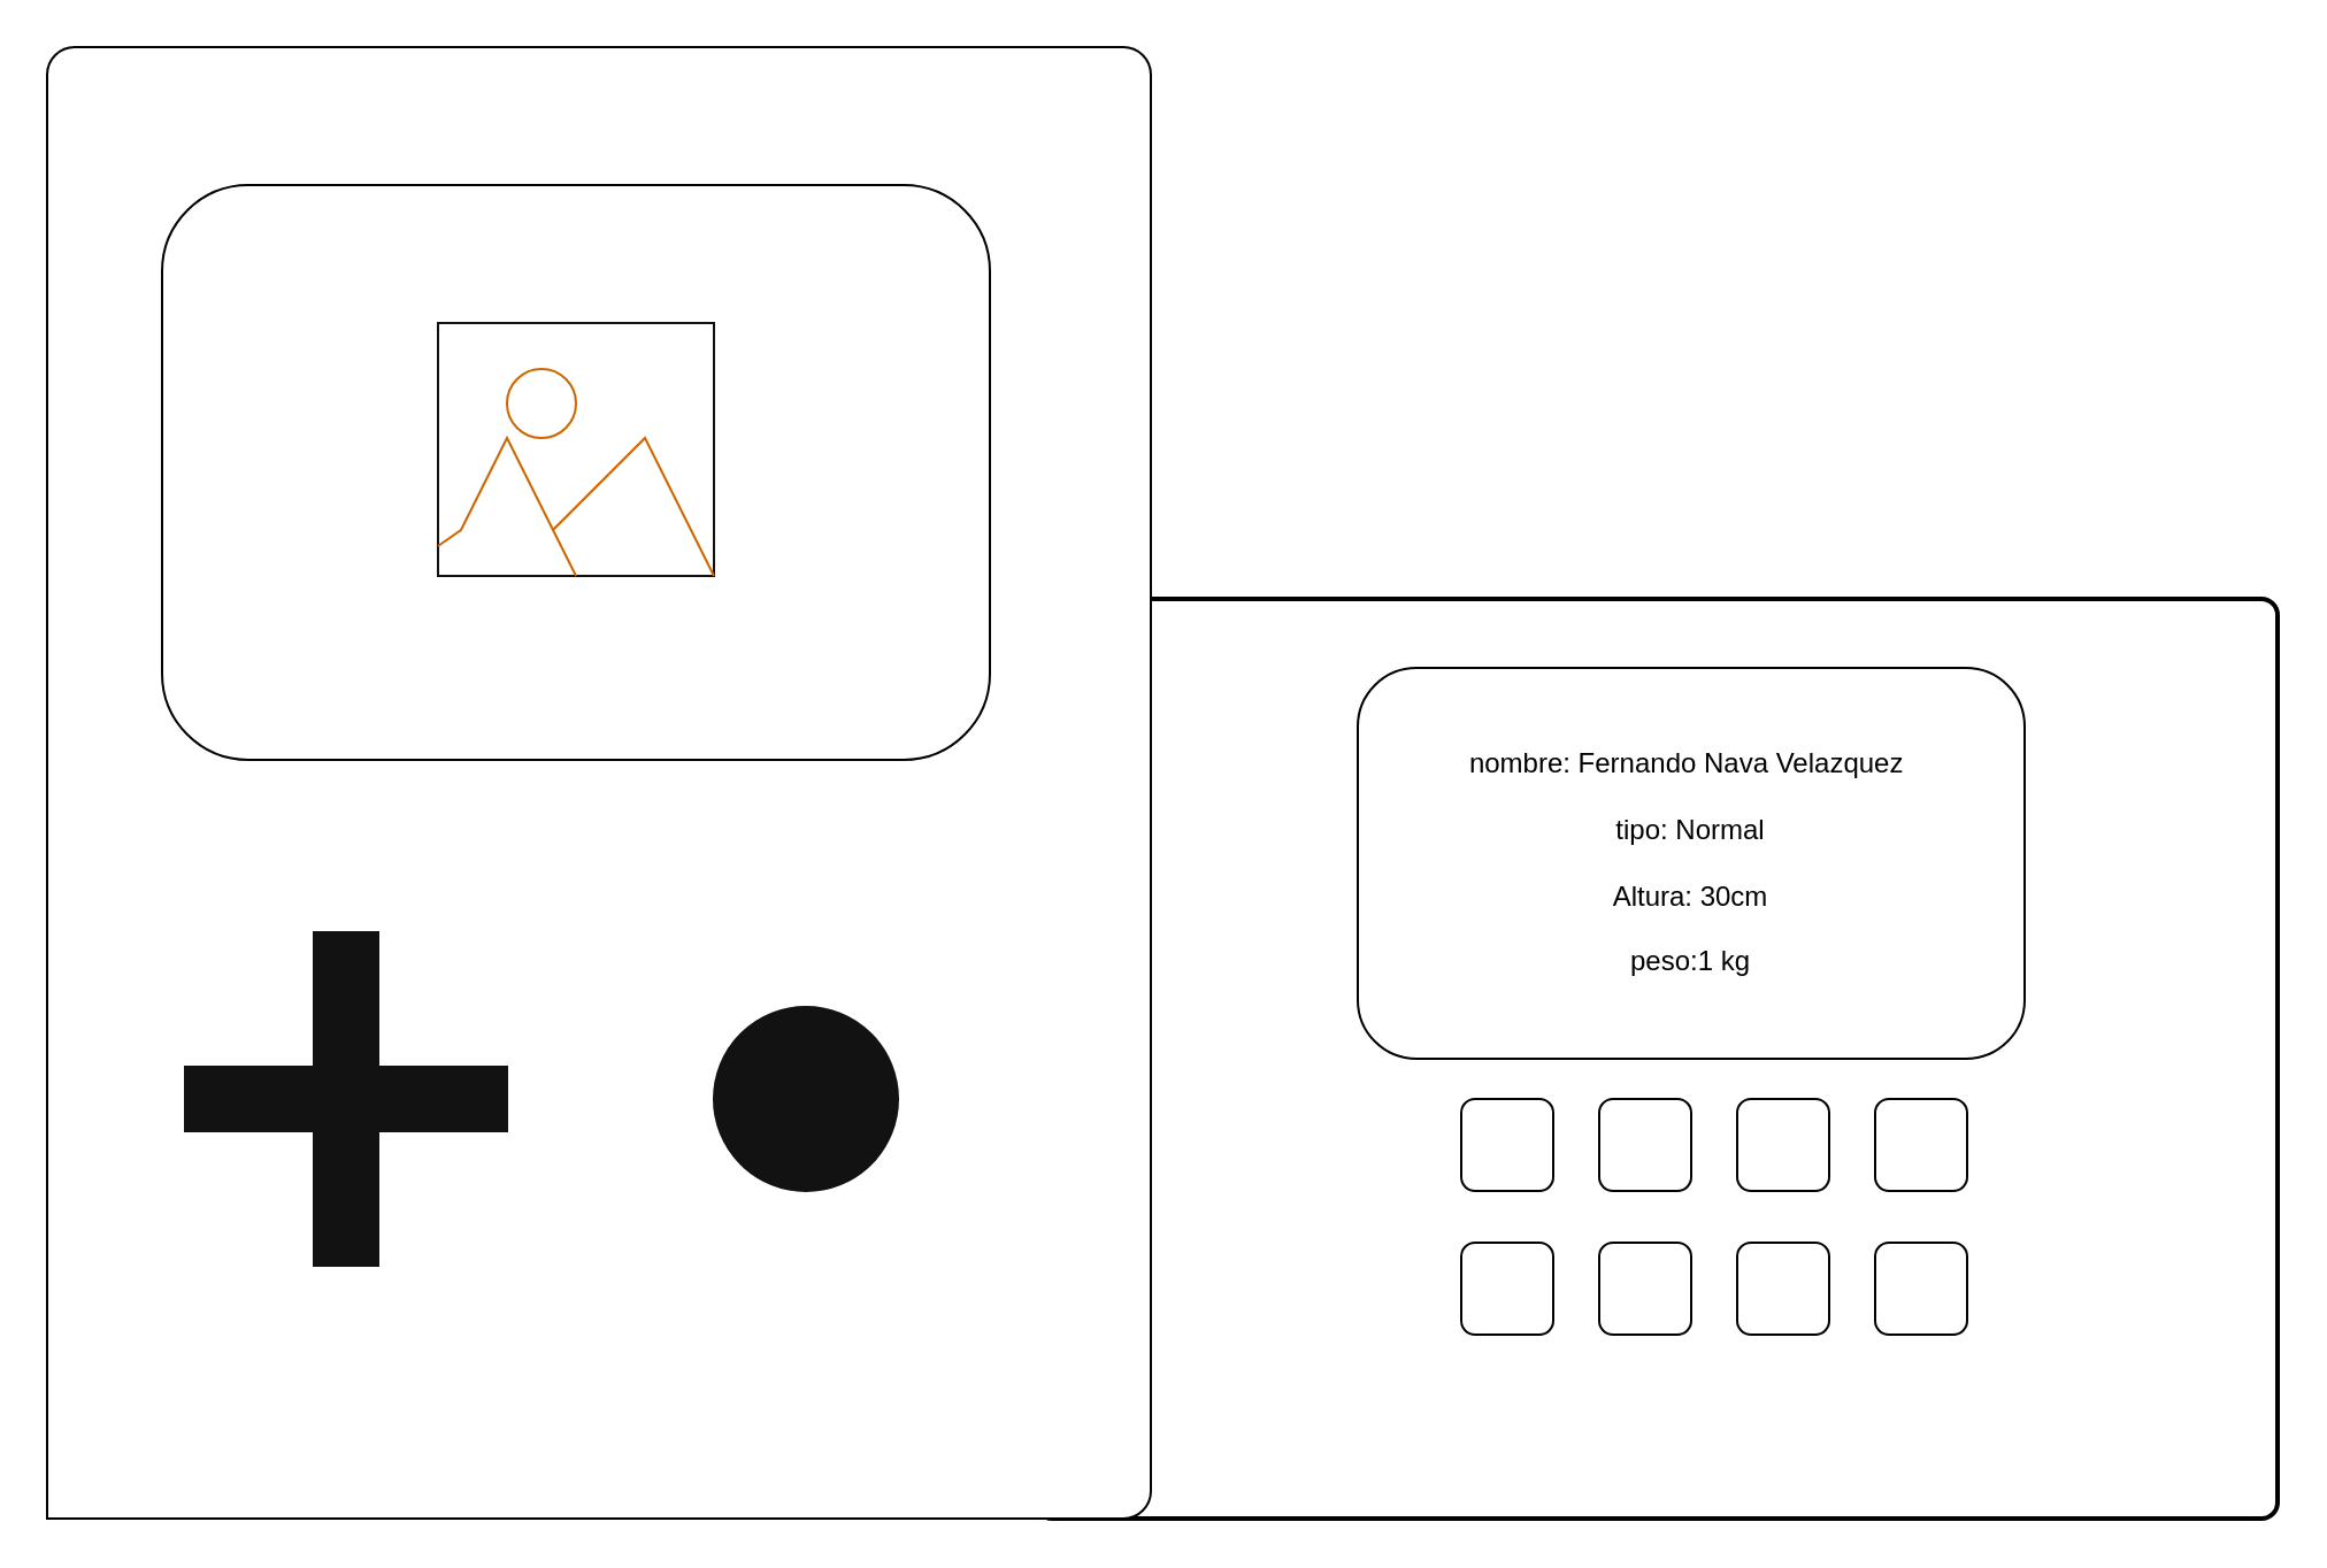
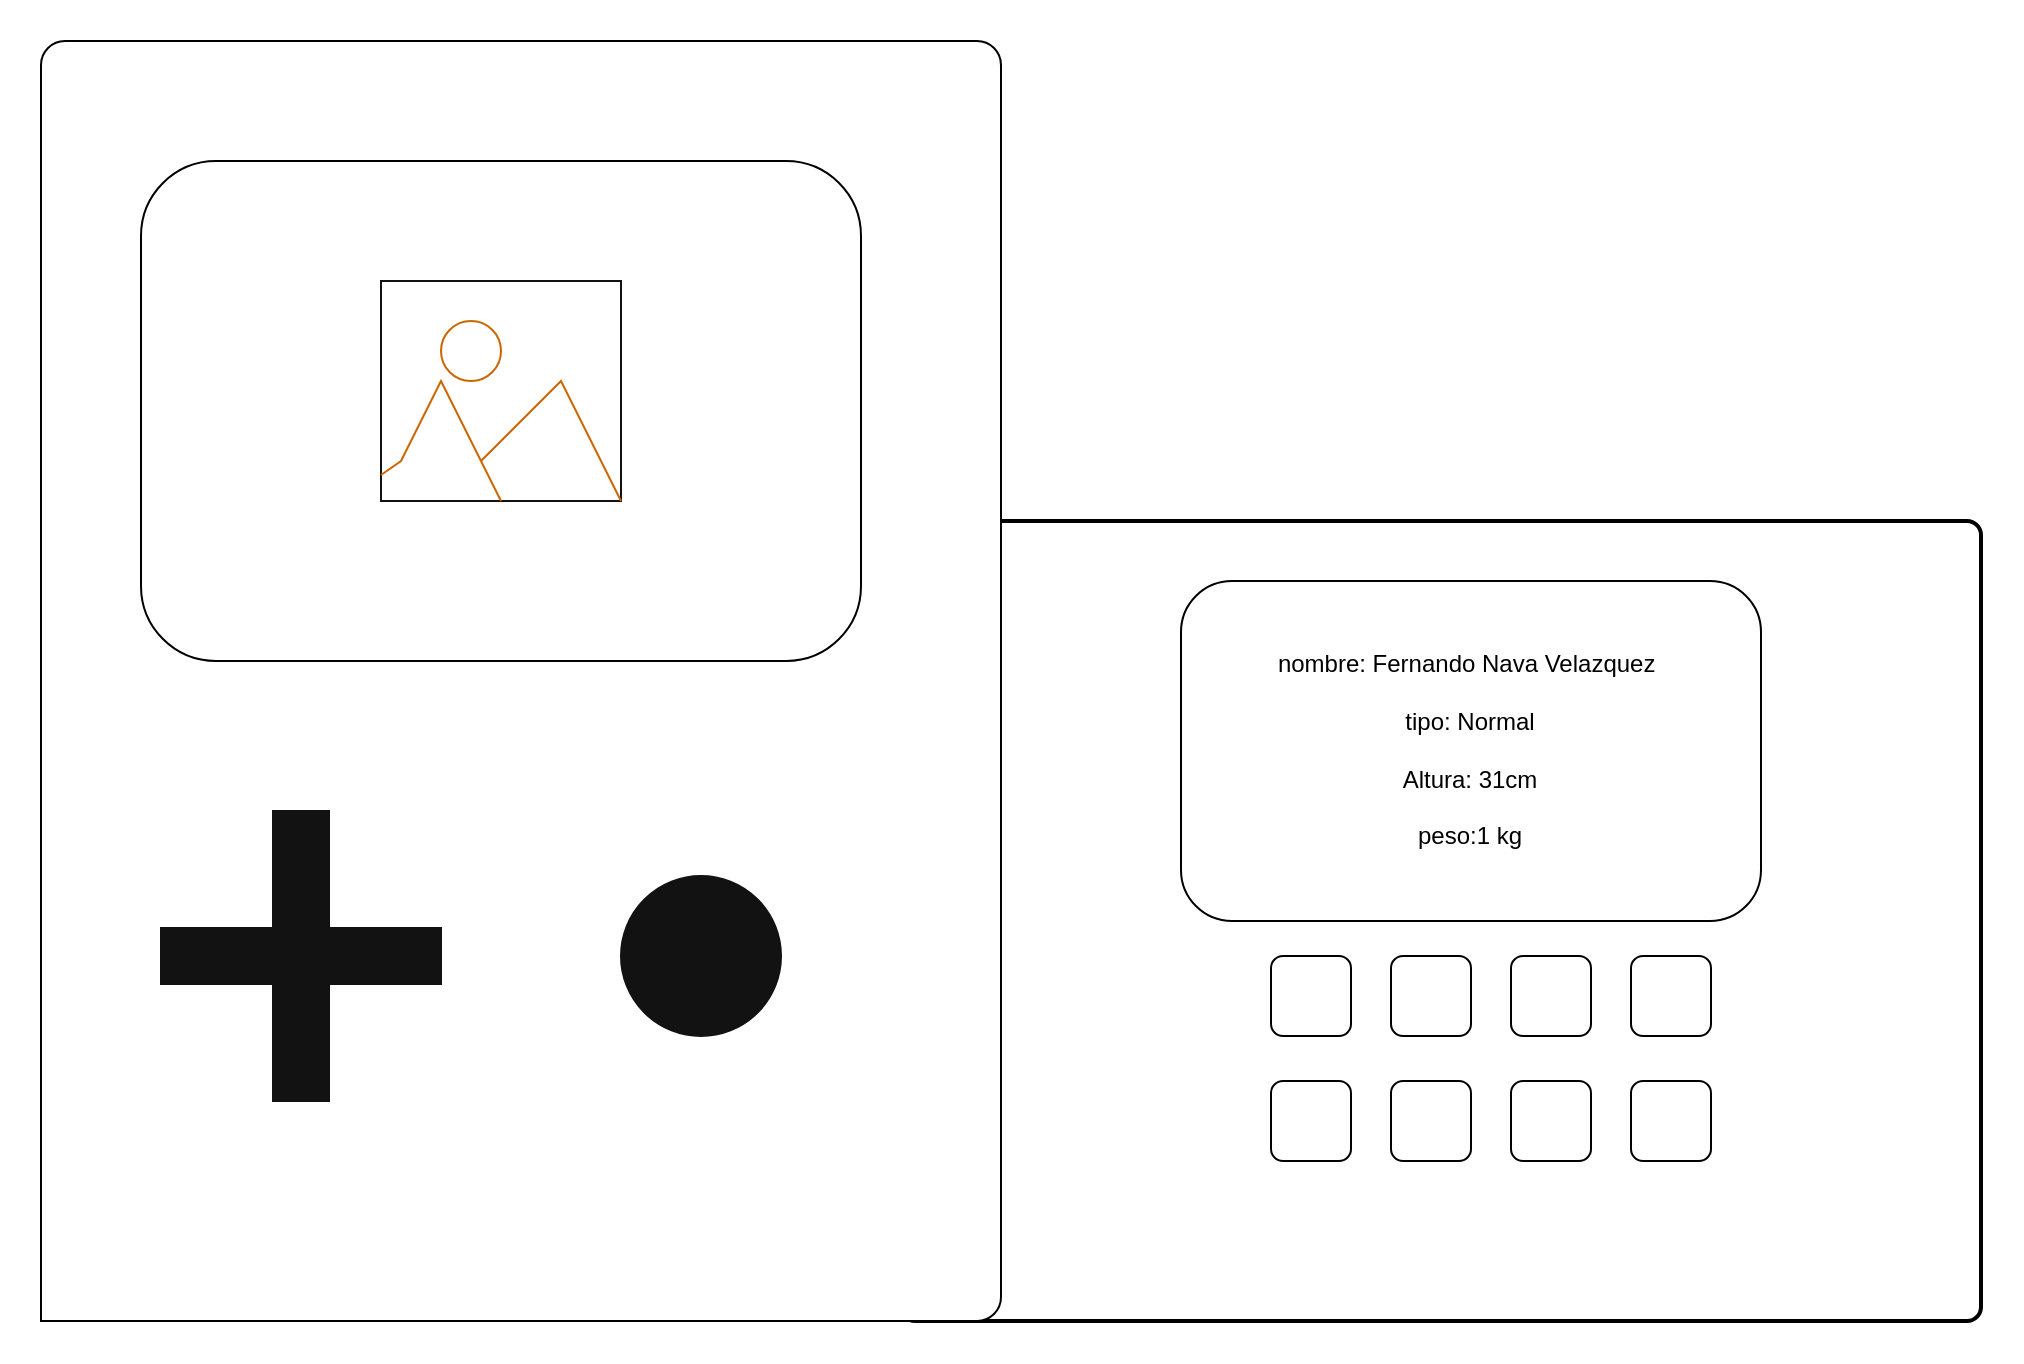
- <mxCell id="12" value="nombre: Fernando Nava Velazquez&amp;nbsp;&lt;br&gt;&lt;br&gt;tipo: Normal&lt;br&gt;&lt;br&gt;Altura: 30cm&lt;br&gt;&lt;br&gt;peso:1 kg" style="text;html=1;strokeColor=none;fillColor=none;align=center;verticalAlign=middle;whiteSpace=wrap;rounded=0;" vertex="1" parent="1"><mxGeometry x="615" y="355" width="240" height="40" as="geometry" /></mxCell>
+ <mxCell id="12" value="nombre: Fernando Nava Velazquez&amp;nbsp;&lt;br&gt;&lt;br&gt;tipo: Normal&lt;br&gt;&lt;br&gt;Altura: 31cm&lt;br&gt;&lt;br&gt;peso:1 kg" style="text;html=1;strokeColor=none;fillColor=none;align=center;verticalAlign=middle;whiteSpace=wrap;rounded=0;" vertex="1" parent="1"><mxGeometry x="615" y="355" width="240" height="40" as="geometry" /></mxCell>
